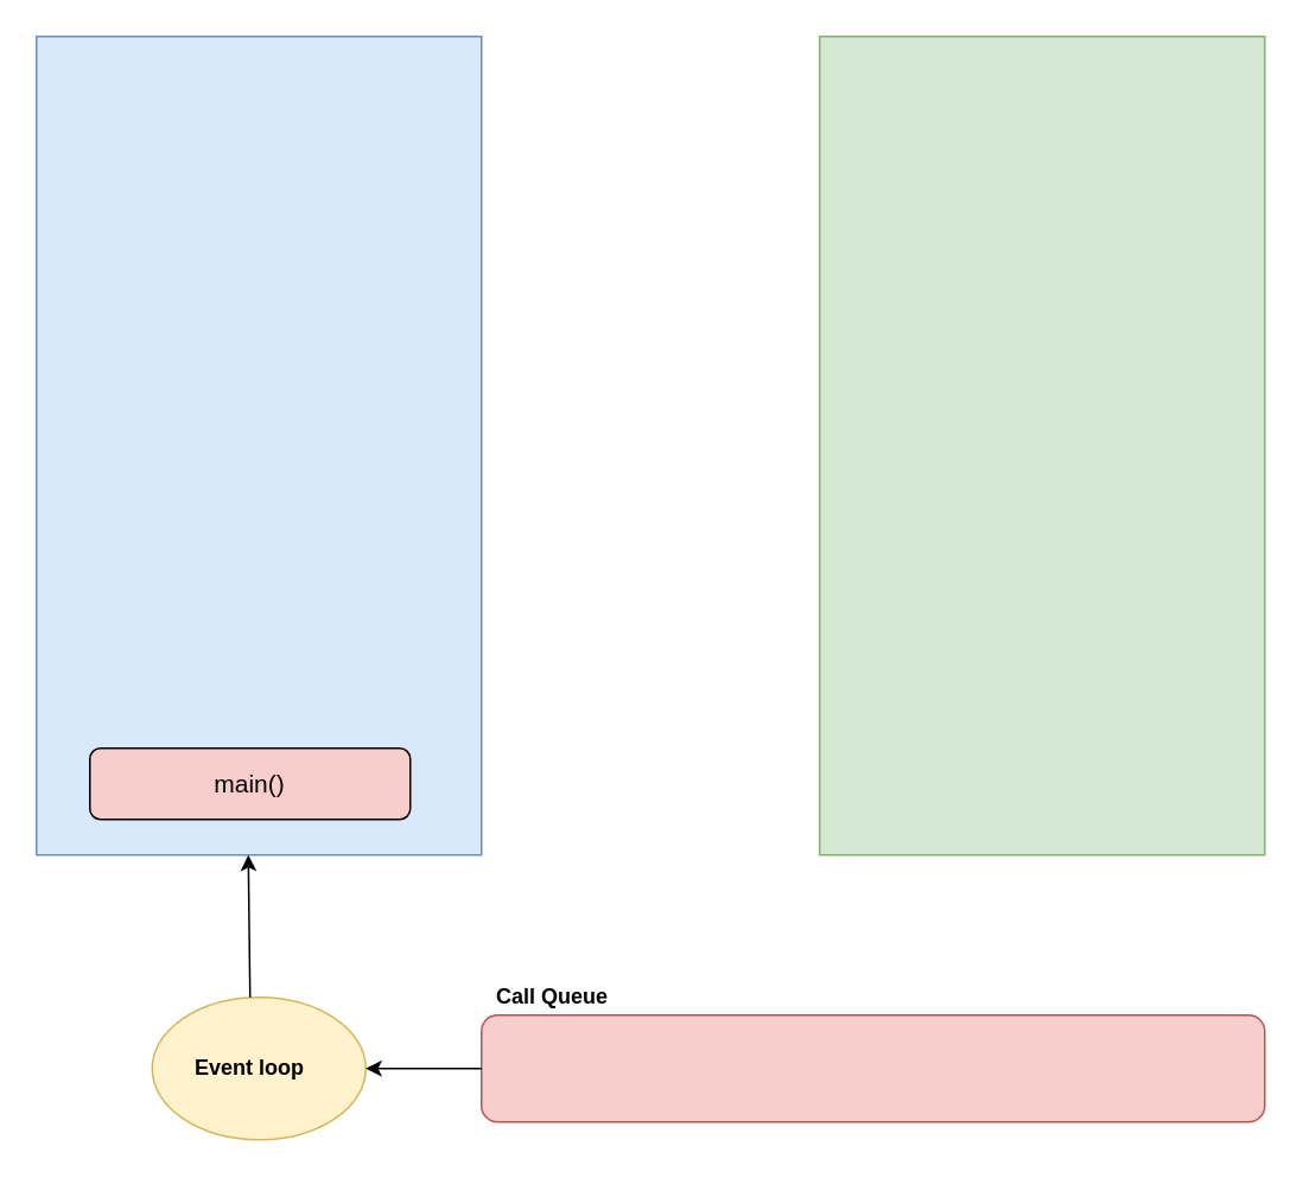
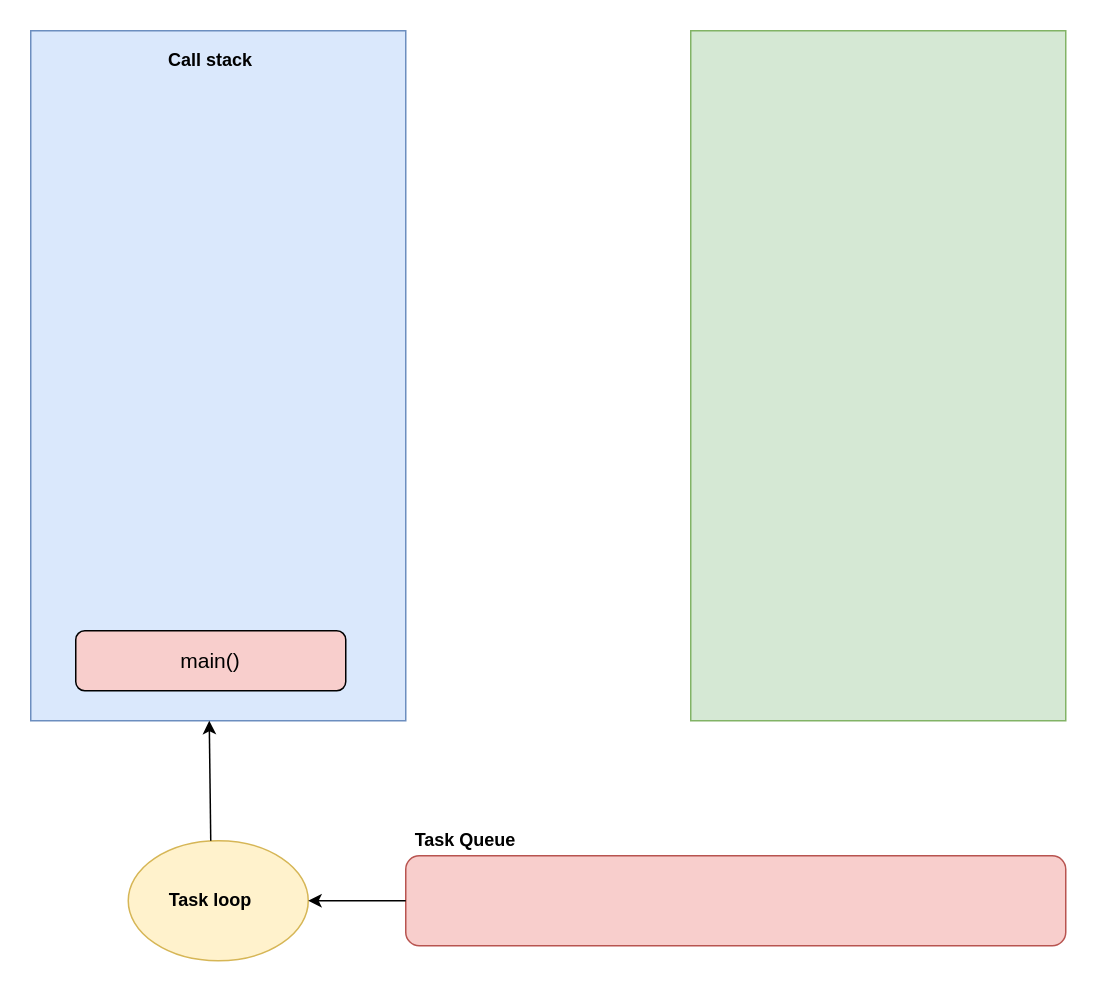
+ <mxCell id="8" value="Call stack" style="text;html=1;strokeColor=none;fillColor=none;align=center;verticalAlign=middle;whiteSpace=wrap;rounded=0;fontStyle=1" vertex="1" parent="1"><mxGeometry x="100" y="30" width="80" height="20" as="geometry" /></mxCell>
- <mxCell id="10" value="Call Queue" style="text;html=1;strokeColor=none;fillColor=none;align=center;verticalAlign=middle;whiteSpace=wrap;rounded=0;fontStyle=1" vertex="1" parent="1"><mxGeometry x="270" y="550" width="80" height="20" as="geometry" /></mxCell>
+ <mxCell id="10" value="Task Queue" style="text;html=1;strokeColor=none;fillColor=none;align=center;verticalAlign=middle;whiteSpace=wrap;rounded=0;fontStyle=1" vertex="1" parent="1"><mxGeometry x="270" y="550" width="80" height="20" as="geometry" /></mxCell>
- <mxCell id="9" value="Event loop" style="text;html=1;strokeColor=none;fillColor=none;align=center;verticalAlign=middle;whiteSpace=wrap;rounded=0;fontStyle=1" vertex="1" parent="1"><mxGeometry x="100" y="590" width="80" height="20" as="geometry" /></mxCell>
+ <mxCell id="9" value="Task loop" style="text;html=1;strokeColor=none;fillColor=none;align=center;verticalAlign=middle;whiteSpace=wrap;rounded=0;fontStyle=1" vertex="1" parent="1"><mxGeometry x="100" y="590" width="80" height="20" as="geometry" /></mxCell>
